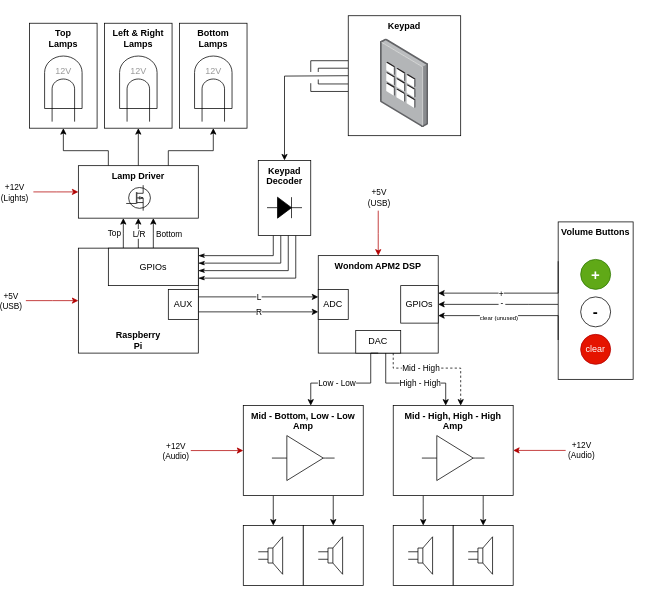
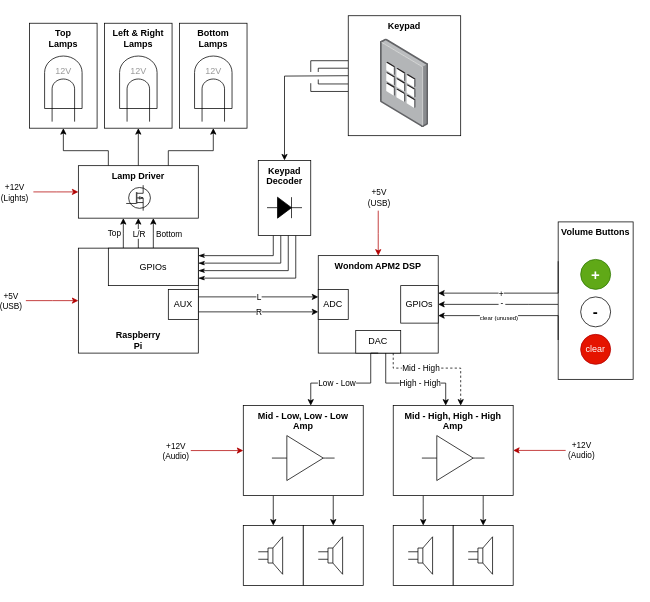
- <mxCell id="16" value="&lt;b&gt;Mid - Bottom, Low - Low&lt;br&gt;Amp&lt;/b&gt;" style="rounded=0;whiteSpace=wrap;html=1;verticalAlign=top;" parent="1" vertex="1"><mxGeometry x="310" y="540" width="160" height="120" as="geometry" /></mxCell>
+ <mxCell id="16" value="&lt;b&gt;Mid - Low, Low - Low&lt;br&gt;Amp&lt;/b&gt;" style="rounded=0;whiteSpace=wrap;html=1;verticalAlign=top;" parent="1" vertex="1"><mxGeometry x="310" y="540" width="160" height="120" as="geometry" /></mxCell>
